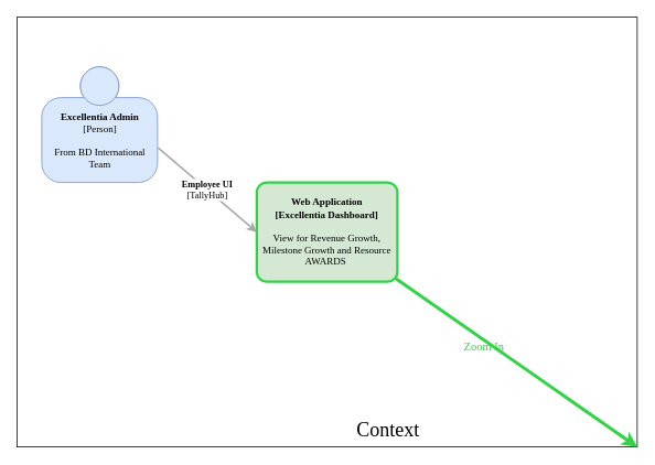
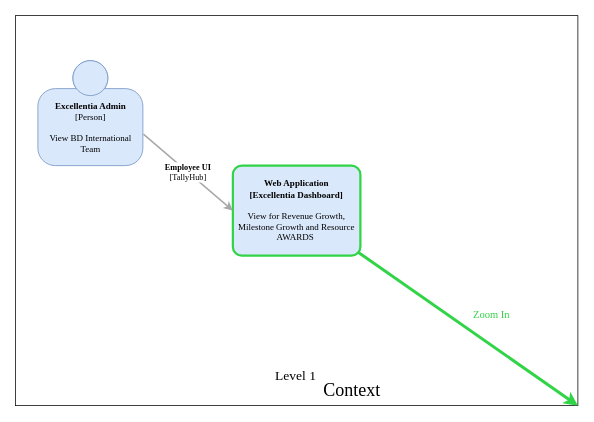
- <mxCell id="3" value="&lt;font face=&quot;Verdana&quot;&gt;&lt;b&gt;Excellentia Admin&lt;/b&gt;&lt;br&gt;&lt;/font&gt;&lt;div&gt;&lt;font face=&quot;Verdana&quot;&gt;[Person]&lt;/font&gt;&lt;/div&gt;&lt;font face=&quot;Verdana&quot;&gt;&lt;br&gt;&lt;/font&gt;&lt;div&gt;&lt;font face=&quot;Verdana&quot;&gt;From BD International &lt;br&gt;Team&lt;/font&gt;&lt;/div&gt;" style="html=1;dashed=0;whitespace=wrap;fillColor=#DAE8FC;strokeColor=#6C8EBF;shape=mxgraph.c4.person;align=center;points=[[0.5,0,0],[1,0.5,0],[1,0.75,0],[0.75,1,0],[0.5,1,0],[0.25,1,0],[0,0.75,0],[0,0.5,0]];" parent="1" vertex="1"><mxGeometry x="50" y="80" width="140" height="140" as="geometry" /></mxCell>
+ <mxCell id="3" value="&lt;font face=&quot;Verdana&quot;&gt;&lt;b&gt;Excellentia Admin&lt;/b&gt;&lt;br&gt;&lt;/font&gt;&lt;div&gt;&lt;font face=&quot;Verdana&quot;&gt;[Person]&lt;/font&gt;&lt;/div&gt;&lt;font face=&quot;Verdana&quot;&gt;&lt;br&gt;&lt;/font&gt;&lt;div&gt;&lt;font face=&quot;Verdana&quot;&gt;View BD International &lt;br&gt;Team&lt;/font&gt;&lt;/div&gt;" style="html=1;dashed=0;whitespace=wrap;fillColor=#DAE8FC;strokeColor=#6C8EBF;shape=mxgraph.c4.person;align=center;points=[[0.5,0,0],[1,0.5,0],[1,0.75,0],[0.75,1,0],[0.5,1,0],[0.25,1,0],[0,0.75,0],[0,0.5,0]];" parent="1" vertex="1"><mxGeometry x="50" y="80" width="140" height="140" as="geometry" /></mxCell>
- <mxCell id="6" value="&lt;b&gt;&lt;font face=&quot;Verdana&quot;&gt;Web Application&lt;/font&gt;&lt;/b&gt;&lt;div&gt;&lt;b&gt;&lt;font face=&quot;Verdana&quot;&gt;[Excellentia Dashboard]&lt;/font&gt;&lt;/b&gt;&lt;/div&gt;&lt;font face=&quot;Verdana&quot;&gt;&lt;br&gt;&lt;/font&gt;&lt;div&gt;&lt;font face=&quot;Verdana&quot;&gt;View for Revenue Growth, Milestone Growth and Resource AWARDS&amp;nbsp;&lt;/font&gt;&lt;/div&gt;" style="rounded=1;whiteSpace=wrap;html=1;labelBackgroundColor=none;fillColor=#d5e8d4;align=center;arcSize=10;strokeColor=#31D446;points=[[0.25,0,0],[0.5,0,0],[0.75,0,0],[1,0.25,0],[1,0.5,0],[1,0.75,0],[0.75,1,0],[0.5,1,0],[0.25,1,0],[0,0.75,0],[0,0.5,0],[0,0.25,0]];strokeWidth=3;" parent="1" vertex="1"><mxGeometry x="310" y="220" width="170" height="120" as="geometry" /></mxCell>
+ <mxCell id="6" value="&lt;b&gt;&lt;font face=&quot;Verdana&quot;&gt;Web Application&lt;/font&gt;&lt;/b&gt;&lt;div&gt;&lt;b&gt;&lt;font face=&quot;Verdana&quot;&gt;[Excellentia Dashboard]&lt;/font&gt;&lt;/b&gt;&lt;/div&gt;&lt;font face=&quot;Verdana&quot;&gt;&lt;br&gt;&lt;/font&gt;&lt;div&gt;&lt;font face=&quot;Verdana&quot;&gt;View for Revenue Growth, Milestone Growth and Resource AWARDS&amp;nbsp;&lt;/font&gt;&lt;/div&gt;" style="rounded=1;whiteSpace=wrap;html=1;labelBackgroundColor=none;fillColor=#dae8fc;align=center;arcSize=10;strokeColor=#31D446;points=[[0.25,0,0],[0.5,0,0],[0.75,0,0],[1,0.25,0],[1,0.5,0],[1,0.75,0],[0.75,1,0],[0.5,1,0],[0.25,1,0],[0,0.75,0],[0,0.5,0],[0,0.25,0]];strokeWidth=3;" parent="1" vertex="1"><mxGeometry x="310" y="220" width="170" height="120" as="geometry" /></mxCell>
- <mxCell id="9" value="Zoom In" style="text;html=1;strokeColor=none;fillColor=none;align=center;verticalAlign=middle;whiteSpace=wrap;rounded=0;opacity=10;fontFamily=Verdana;fontColor=#31D446;fontStyle=0;fontSize=14;" parent="1" vertex="1"><mxGeometry x="550" y="410" width="70" height="20" as="geometry" /></mxCell>
+ <mxCell id="9" value="Zoom In" style="text;html=1;strokeColor=none;fillColor=none;align=center;verticalAlign=middle;whiteSpace=wrap;rounded=0;opacity=10;fontFamily=Verdana;fontColor=#31D446;fontStyle=0;fontSize=14;" parent="1" vertex="1"><mxGeometry x="620" y="410" width="70" height="20" as="geometry" /></mxCell>
+ <mxCell id="4" value="&lt;h2&gt;&lt;span style=&quot;font-weight: normal&quot;&gt;&lt;font face=&quot;Verdana&quot;&gt;Level 1&lt;/font&gt;&lt;/span&gt;&lt;/h2&gt;" style="text;html=1;strokeColor=none;fillColor=none;align=center;verticalAlign=middle;whiteSpace=wrap;rounded=0;" parent="1" vertex="1"><mxGeometry x="349" y="490" width="90" height="20" as="geometry" /></mxCell>
